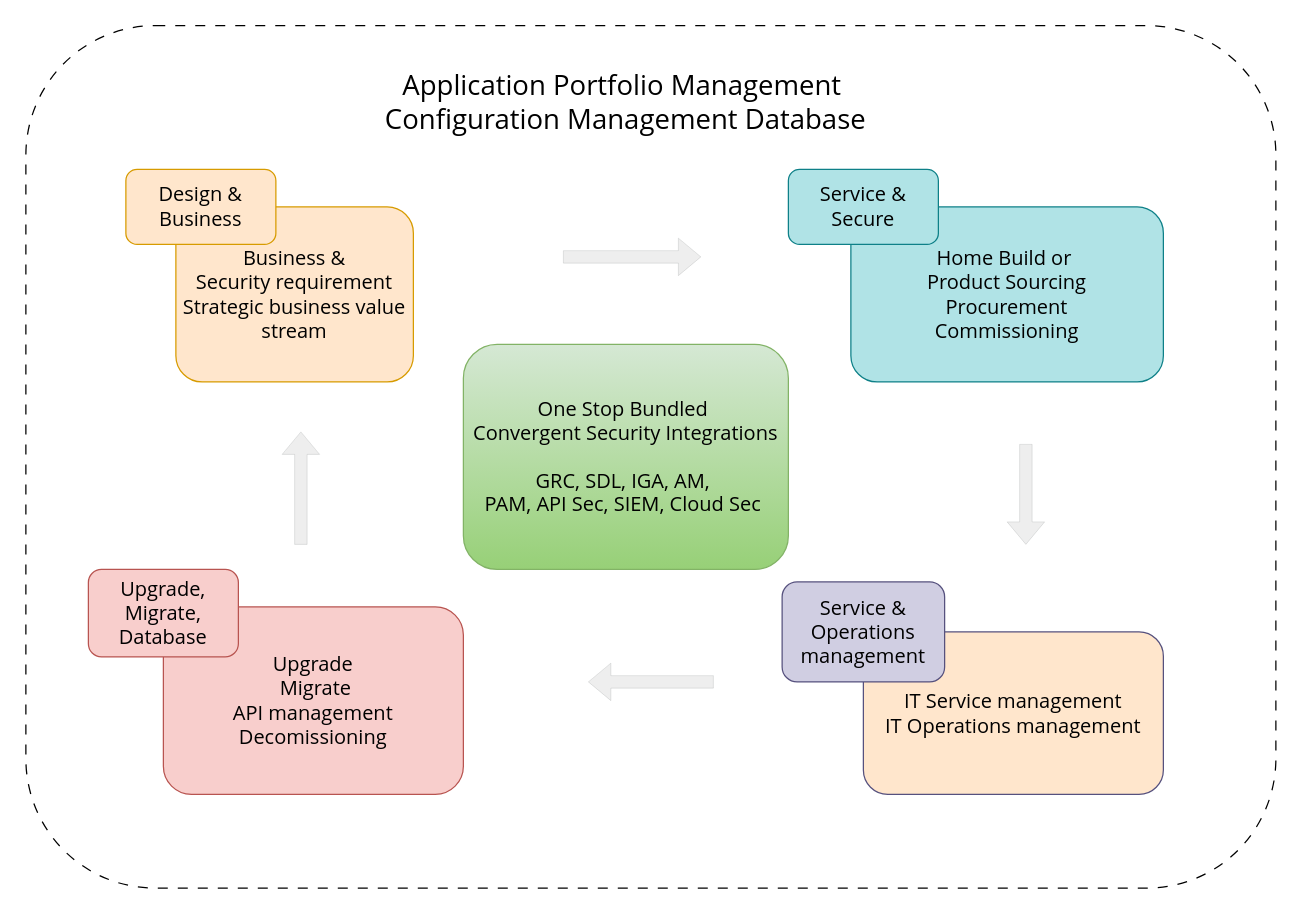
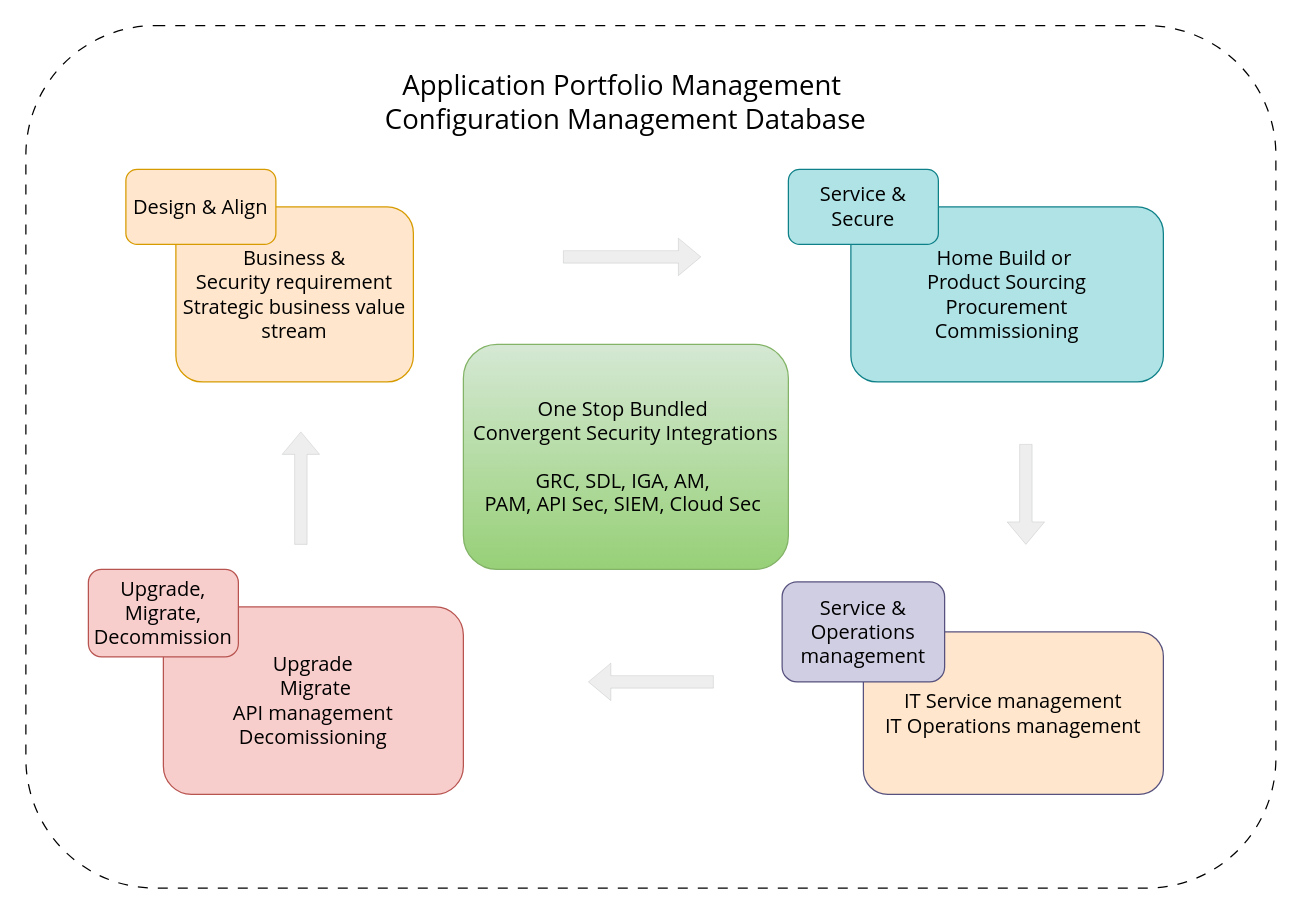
- <mxCell id="4" value="Design &amp;amp; Business" style="rounded=1;whiteSpace=wrap;html=1;fillColor=#ffe6cc;strokeColor=#d79b00;fontFamily=Open Sans;fontSource=https%3A%2F%2Ffonts.googleapis.com%2Fcss%3Ffamily%3DOpen%2BSans;fontSize=16;" vertex="1" parent="1"><mxGeometry x="100" y="135" width="120" height="60" as="geometry" /></mxCell>
+ <mxCell id="4" value="Design &amp;amp; Align" style="rounded=1;whiteSpace=wrap;html=1;fillColor=#ffe6cc;strokeColor=#d79b00;fontFamily=Open Sans;fontSource=https%3A%2F%2Ffonts.googleapis.com%2Fcss%3Ffamily%3DOpen%2BSans;fontSize=16;" vertex="1" parent="1"><mxGeometry x="100" y="135" width="120" height="60" as="geometry" /></mxCell>
- <mxCell id="11" value="Upgrade, Migrate, Database" style="rounded=1;whiteSpace=wrap;html=1;fillColor=#f8cecc;strokeColor=#b85450;fontFamily=Open Sans;fontSource=https%3A%2F%2Ffonts.googleapis.com%2Fcss%3Ffamily%3DOpen%2BSans;fontSize=16;" vertex="1" parent="1"><mxGeometry x="70" y="455" width="120" height="70" as="geometry" /></mxCell>
+ <mxCell id="11" value="Upgrade, Migrate, Decommission" style="rounded=1;whiteSpace=wrap;html=1;fillColor=#f8cecc;strokeColor=#b85450;fontFamily=Open Sans;fontSource=https%3A%2F%2Ffonts.googleapis.com%2Fcss%3Ffamily%3DOpen%2BSans;fontSize=16;" vertex="1" parent="1"><mxGeometry x="70" y="455" width="120" height="70" as="geometry" /></mxCell>
